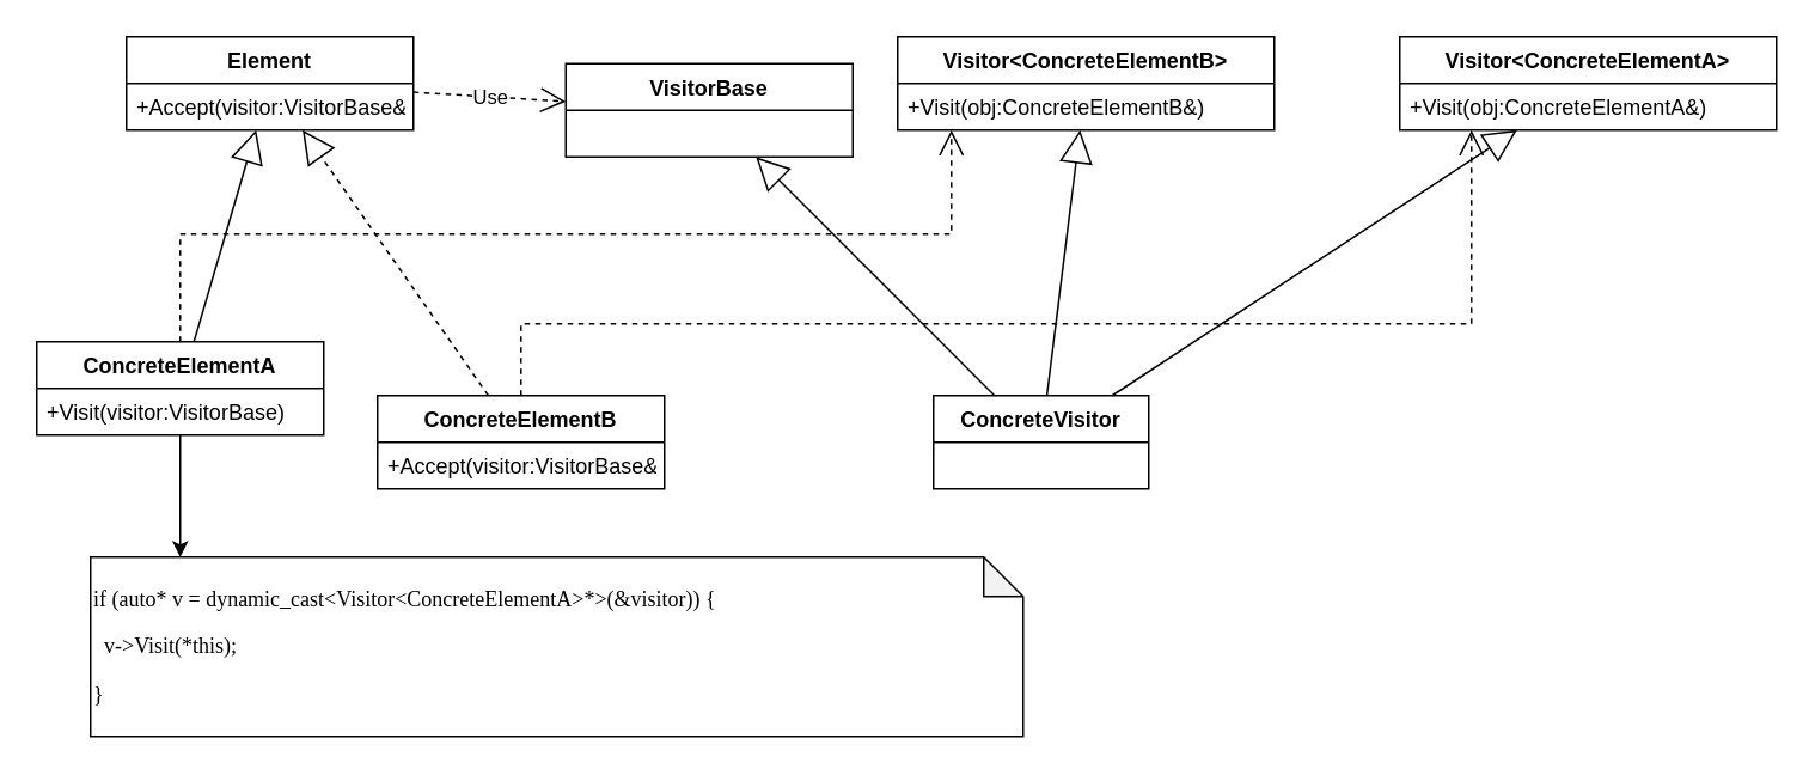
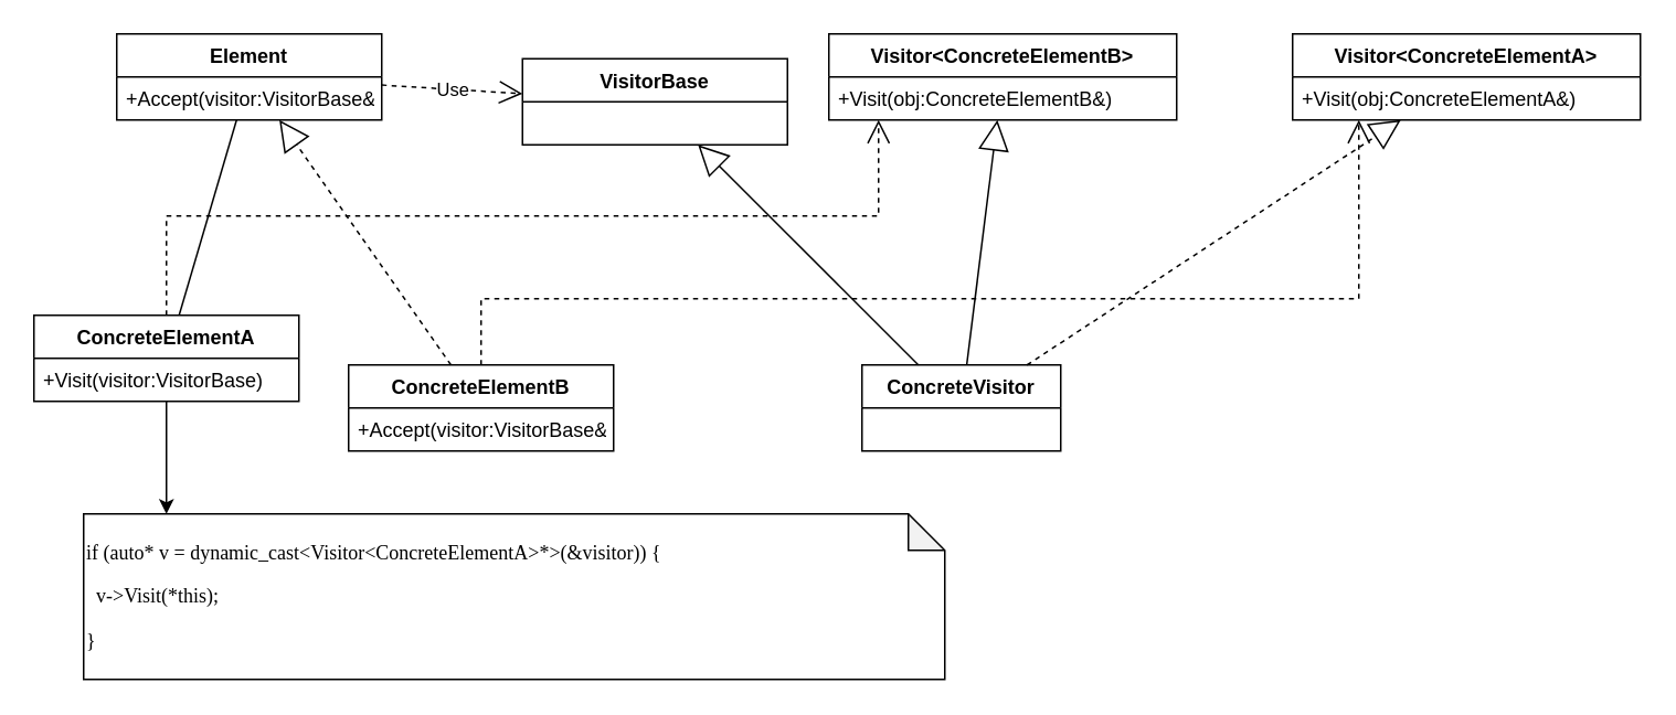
- <mxCell id="9" value="" style="endArrow=block;endSize=16;endFill=0;html=1;rounded=0;" edge="1" parent="1" source="7" target="2"><mxGeometry width="160" relative="1" as="geometry"><mxPoint x="260" y="340" as="sourcePoint" /><mxPoint x="420" y="340" as="targetPoint" /></mxGeometry></mxCell>
+ <mxCell id="9" value="" style="endArrow=none;endSize=16;endFill=0;html=1;rounded=0;" edge="1" parent="1" source="7" target="2"><mxGeometry width="160" relative="1" as="geometry"><mxPoint x="260" y="340" as="sourcePoint" /><mxPoint x="420" y="340" as="targetPoint" /></mxGeometry></mxCell>
- <mxCell id="17" value="" style="endArrow=block;endSize=16;endFill=0;html=1;rounded=0;" edge="1" parent="1" source="14" target="5"><mxGeometry width="160" relative="1" as="geometry"><mxPoint x="590" y="230" as="sourcePoint" /><mxPoint x="180" y="82" as="targetPoint" /></mxGeometry></mxCell>
+ <mxCell id="17" value="" style="endArrow=block;endSize=16;endFill=0;html=1;rounded=0;dashed=1;" edge="1" parent="1" source="14" target="5"><mxGeometry width="160" relative="1" as="geometry"><mxPoint x="590" y="230" as="sourcePoint" /><mxPoint x="180" y="82" as="targetPoint" /></mxGeometry></mxCell>
